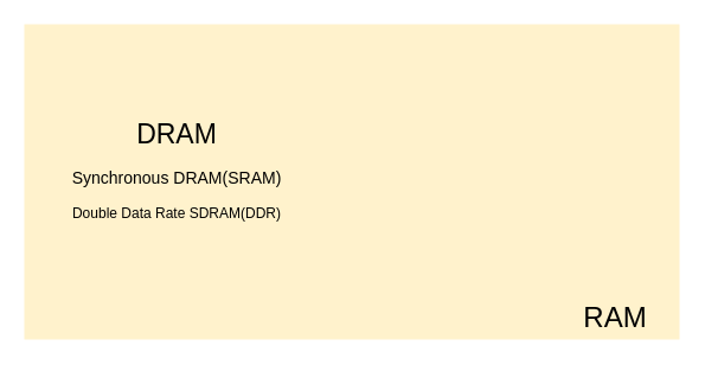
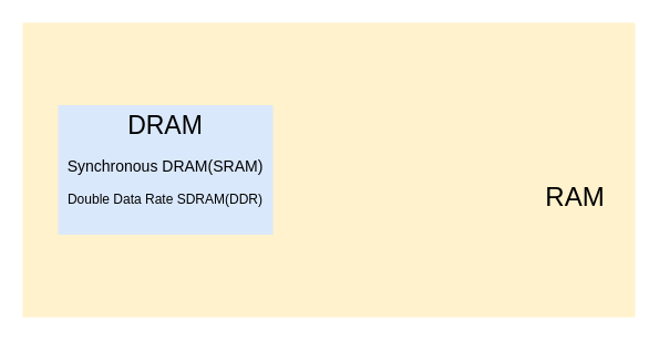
- <mxCell id="4" value="&lt;font style=&quot;&quot;&gt;&lt;span style=&quot;font-size: 23px;&quot;&gt;DRAM&lt;br&gt;&lt;/span&gt;&lt;br&gt;&lt;font style=&quot;&quot;&gt;&lt;font style=&quot;font-size: 14px;&quot;&gt;Synchronous DRAM(SRAM)&lt;br&gt;&lt;/font&gt;&lt;br&gt;&lt;/font&gt;Double Data Rate SDRAM(DDR)&lt;br&gt;&lt;/font&gt;" style="rounded=0;whiteSpace=wrap;html=1;verticalAlign=top;spacing=0;fillColor=#fff2cc;strokeColor=none;" vertex="1" parent="2"><mxGeometry x="32" y="74.5" width="194" height="117" as="geometry" /></mxCell>
+ <mxCell id="4" value="&lt;font style=&quot;&quot;&gt;&lt;span style=&quot;font-size: 23px;&quot;&gt;DRAM&lt;br&gt;&lt;/span&gt;&lt;br&gt;&lt;font style=&quot;&quot;&gt;&lt;font style=&quot;font-size: 14px;&quot;&gt;Synchronous DRAM(SRAM)&lt;br&gt;&lt;/font&gt;&lt;br&gt;&lt;/font&gt;Double Data Rate SDRAM(DDR)&lt;br&gt;&lt;/font&gt;" style="rounded=0;whiteSpace=wrap;html=1;verticalAlign=top;spacing=0;fillColor=#dae8fc;strokeColor=none;" vertex="1" parent="2"><mxGeometry x="32" y="74.5" width="194" height="117" as="geometry" /></mxCell>
- <mxCell id="5" value="&lt;font style=&quot;font-size: 24px;&quot;&gt;RAM&lt;/font&gt;" style="text;html=1;strokeColor=none;fillColor=none;align=center;verticalAlign=middle;whiteSpace=wrap;rounded=0;" vertex="1" parent="2"><mxGeometry x="469" y="233" width="60" height="30" as="geometry" /></mxCell>
+ <mxCell id="5" value="&lt;font style=&quot;font-size: 24px;&quot;&gt;RAM&lt;/font&gt;" style="text;html=1;strokeColor=none;fillColor=none;align=center;verticalAlign=middle;whiteSpace=wrap;rounded=0;" vertex="1" parent="2"><mxGeometry x="469" y="143" width="60" height="30" as="geometry" /></mxCell>
